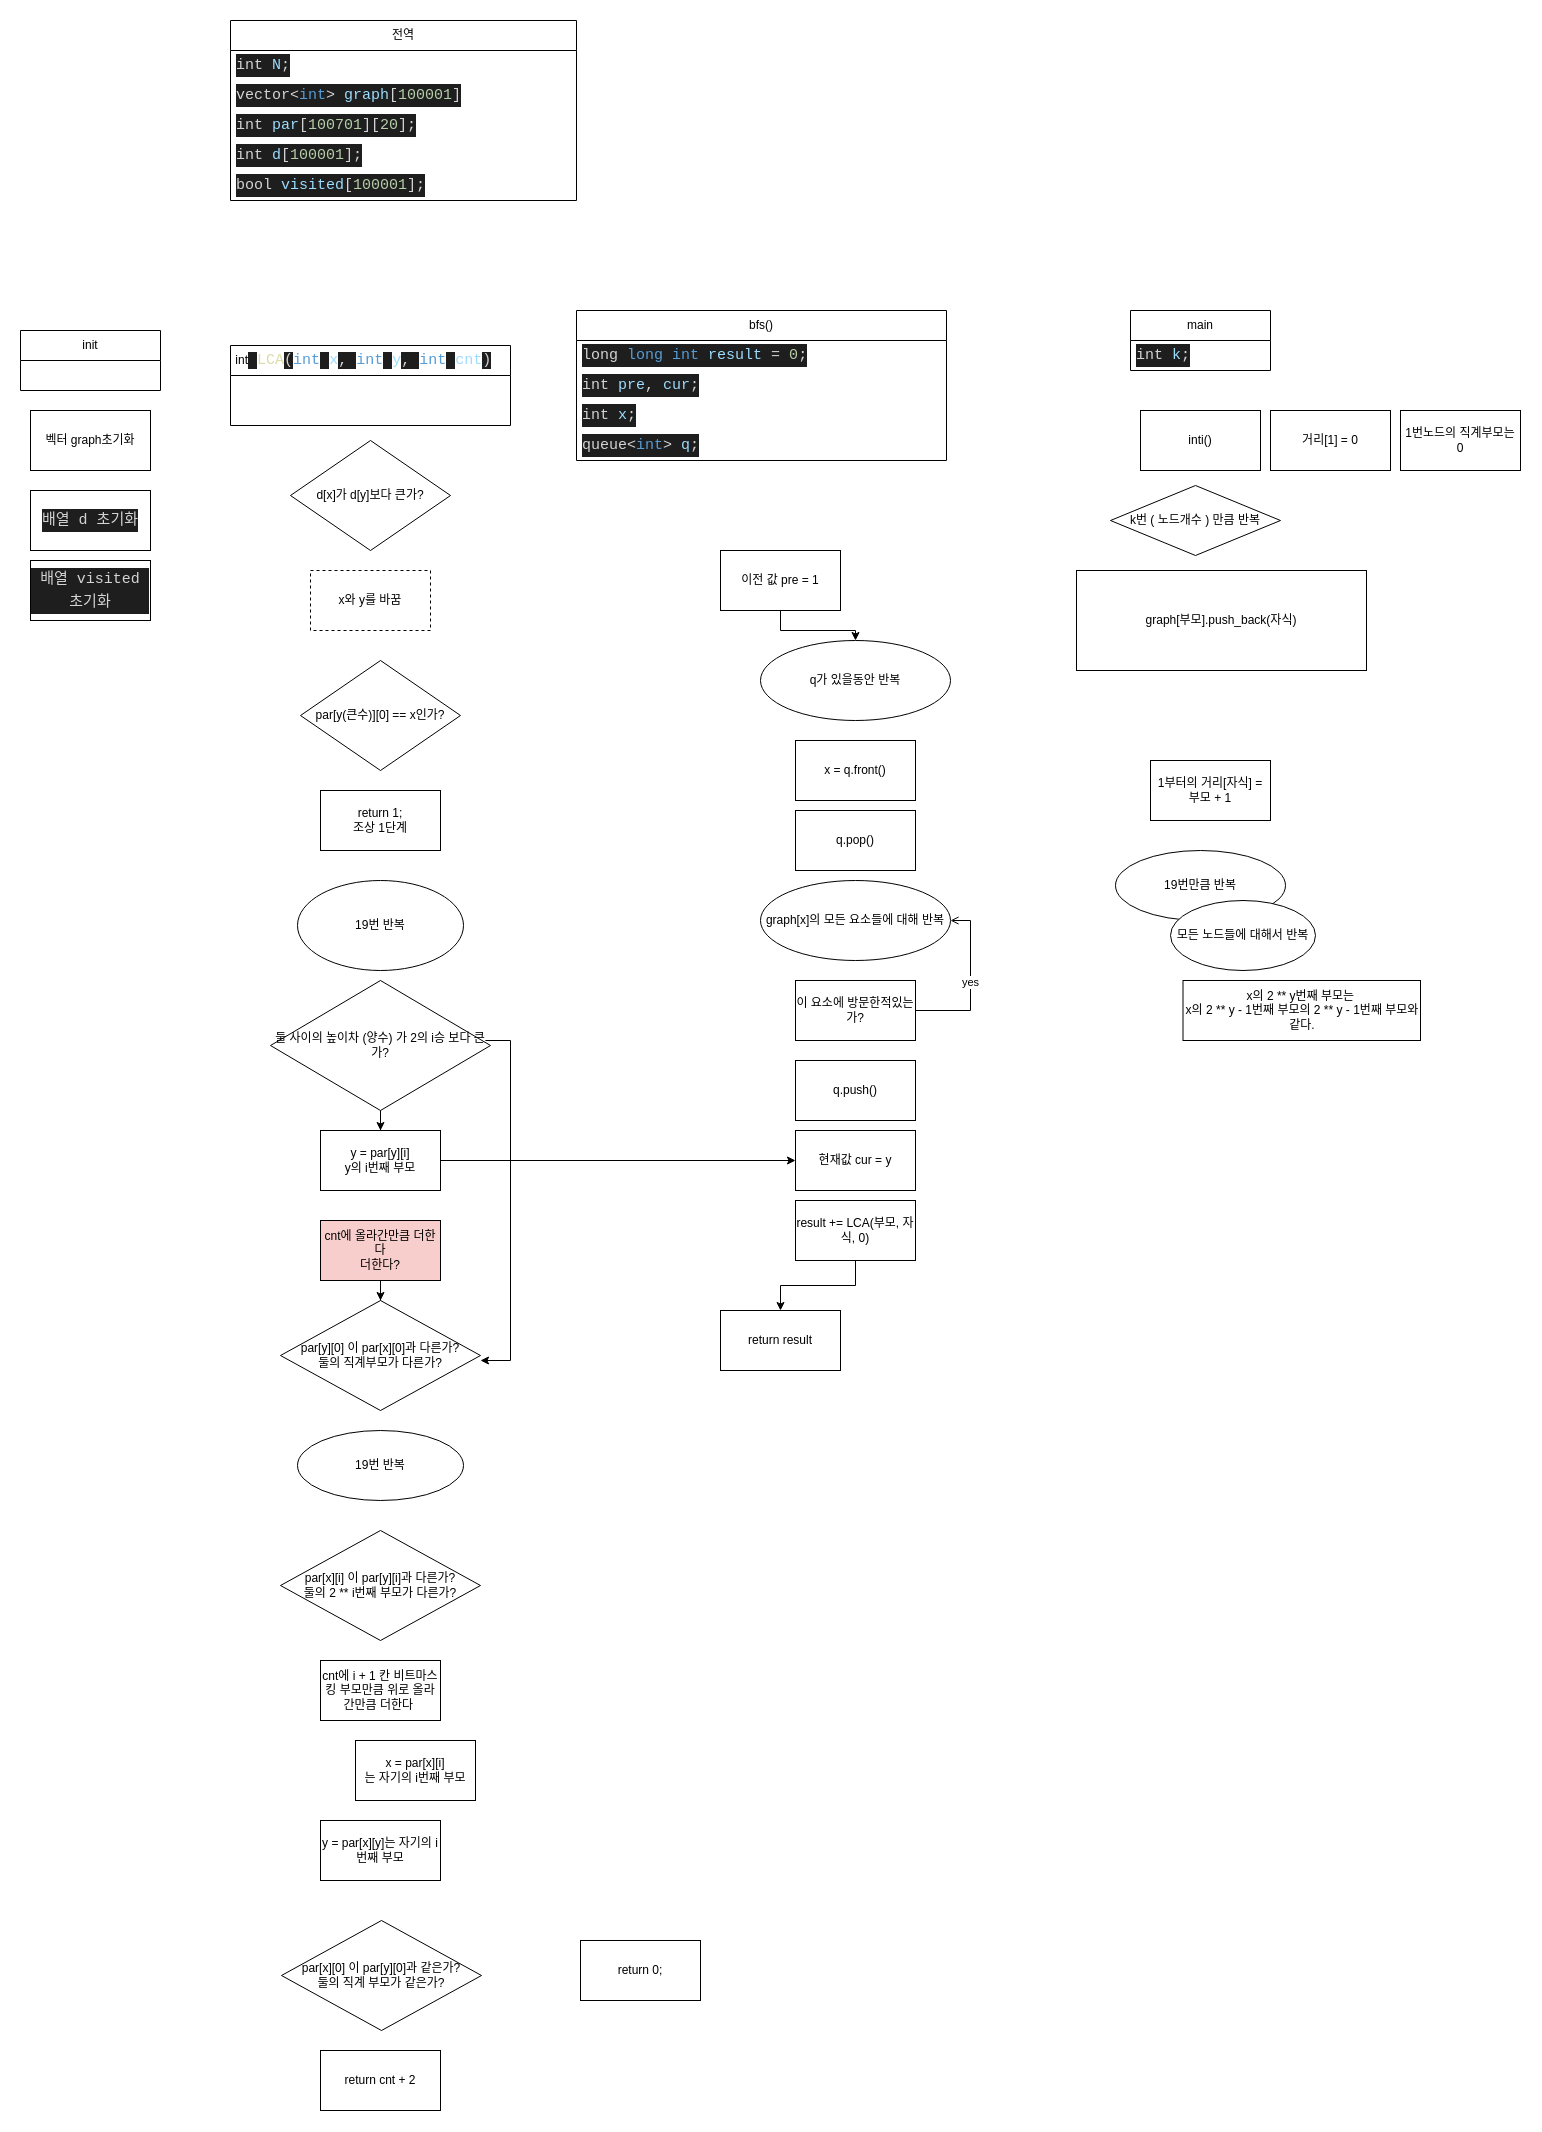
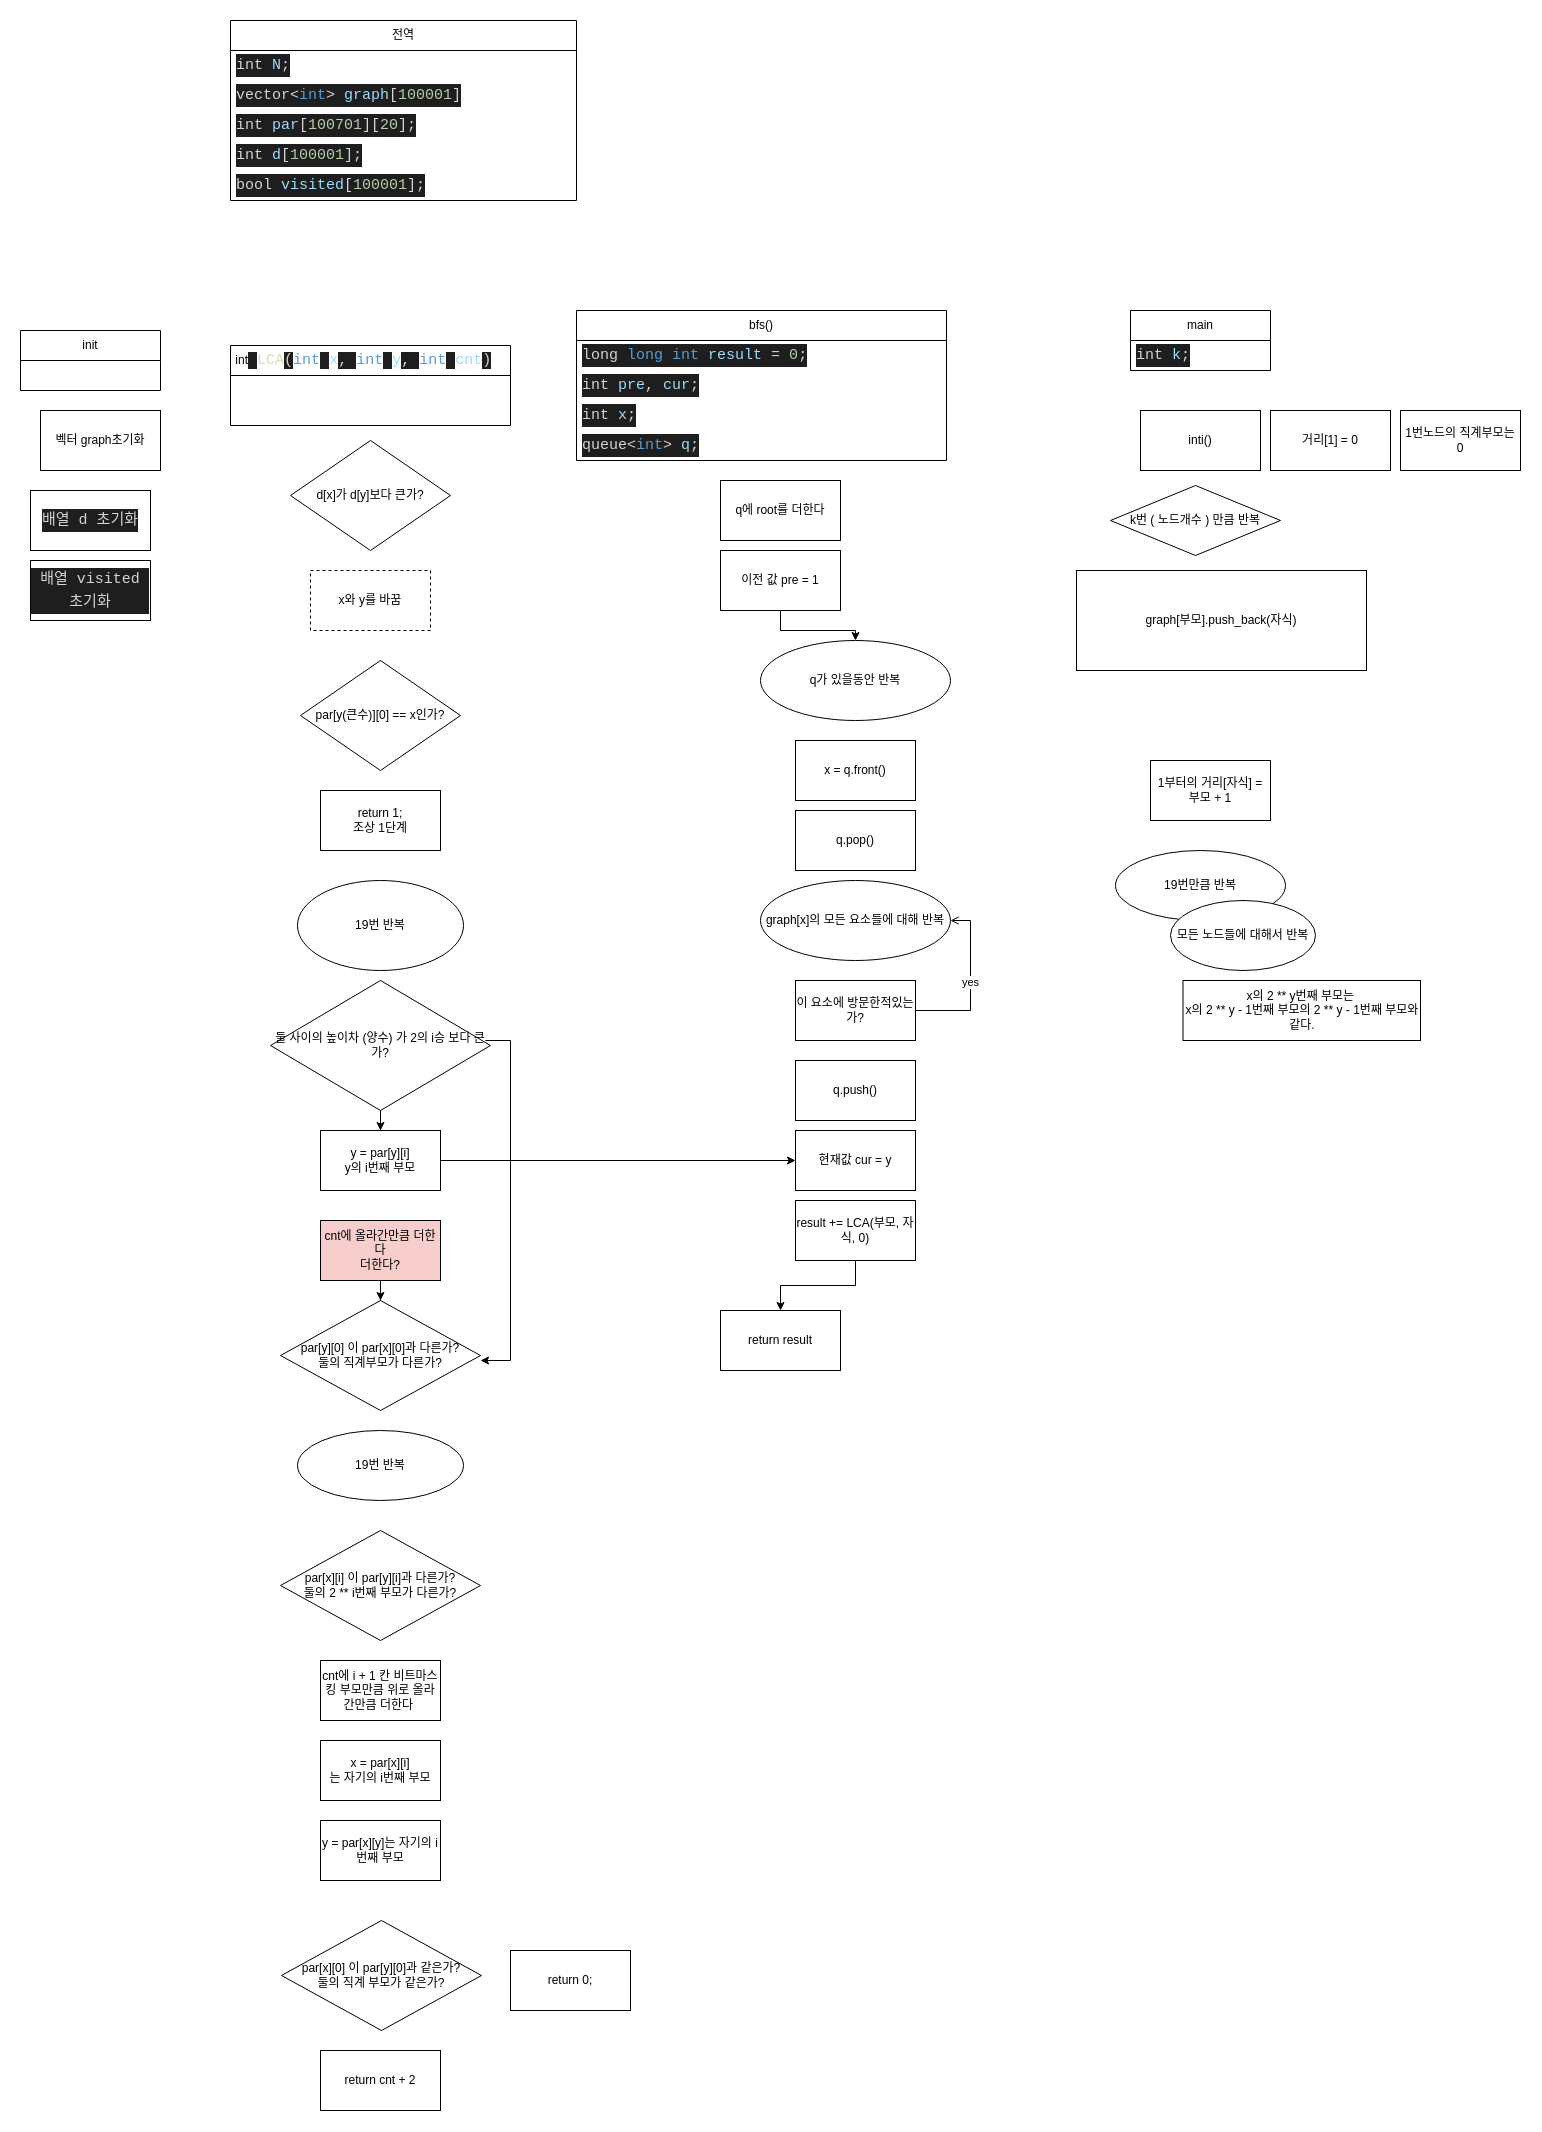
- <mxCell id="18" value="벡터 graph초기화" style="whiteSpace=wrap;html=1;" vertex="1" parent="1"><mxGeometry x="30" y="410" width="120" height="60" as="geometry" /></mxCell>
+ <mxCell id="18" value="벡터 graph초기화" style="whiteSpace=wrap;html=1;" vertex="1" parent="1"><mxGeometry x="40" y="410" width="120" height="60" as="geometry" /></mxCell>
+ <mxCell id="41" value="q에 root를 더한다" style="whiteSpace=wrap;html=1;" vertex="1" parent="1"><mxGeometry x="720" y="480" width="120" height="60" as="geometry" /></mxCell>
- <mxCell id="36" value="x = par[x][i]&lt;br&gt;는 자기의 i번째 부모" style="whiteSpace=wrap;html=1;" vertex="1" parent="1"><mxGeometry x="355" y="1740" width="120" height="60" as="geometry" /></mxCell>
+ <mxCell id="36" value="x = par[x][i]&lt;br&gt;는 자기의 i번째 부모" style="whiteSpace=wrap;html=1;" vertex="1" parent="1"><mxGeometry x="320" y="1740" width="120" height="60" as="geometry" /></mxCell>
- <mxCell id="39" value="return 0;" style="whiteSpace=wrap;html=1;" vertex="1" parent="1"><mxGeometry x="580" y="1940" width="120" height="60" as="geometry" /></mxCell>
+ <mxCell id="39" value="return 0;" style="whiteSpace=wrap;html=1;" vertex="1" parent="1"><mxGeometry x="510" y="1950" width="120" height="60" as="geometry" /></mxCell>
